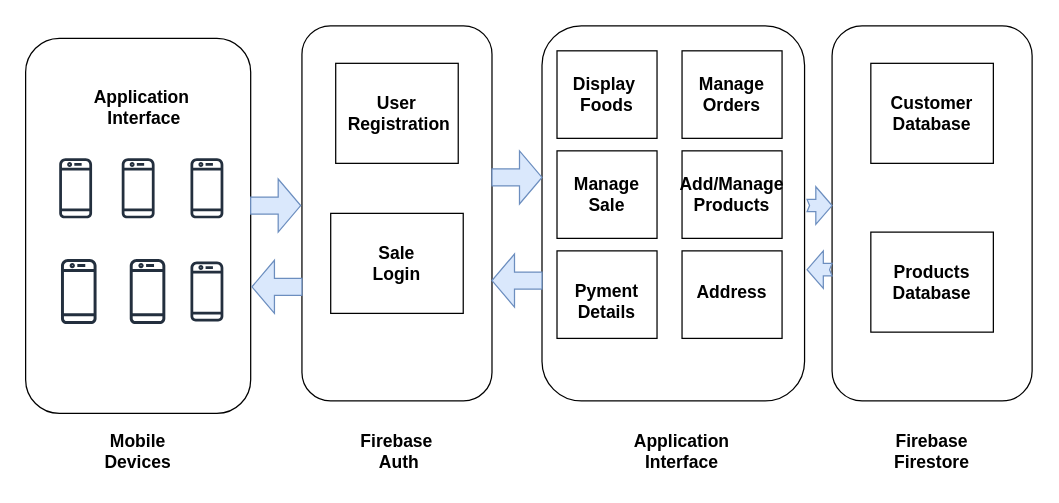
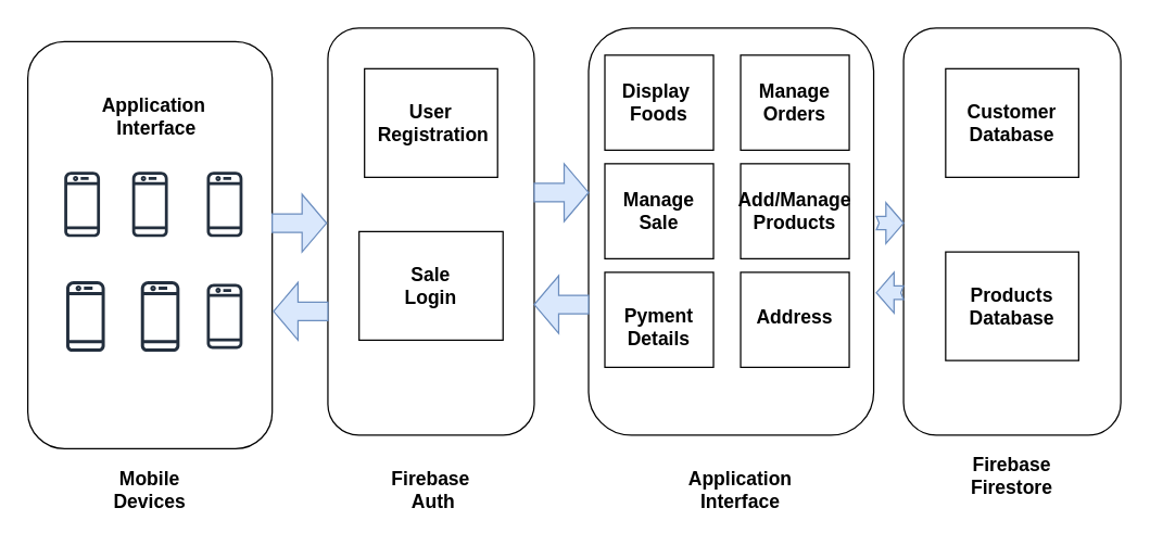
- <mxCell id="32" value="&lt;font style=&quot;font-size: 14px&quot;&gt;&lt;b&gt;Firebase&lt;br&gt;Firestore&lt;/b&gt;&lt;/font&gt;" style="text;html=1;strokeColor=none;fillColor=none;align=center;verticalAlign=middle;whiteSpace=wrap;rounded=0;" vertex="1" parent="1"><mxGeometry x="690" y="340" width="110" height="40" as="geometry" /></mxCell>
+ <mxCell id="32" value="&lt;font style=&quot;font-size: 14px&quot;&gt;&lt;b&gt;Firebase&lt;br&gt;Firestore&lt;/b&gt;&lt;/font&gt;" style="text;html=1;strokeColor=none;fillColor=none;align=center;verticalAlign=middle;whiteSpace=wrap;rounded=0;" vertex="1" parent="1"><mxGeometry x="690" y="330" width="110" height="40" as="geometry" /></mxCell>
